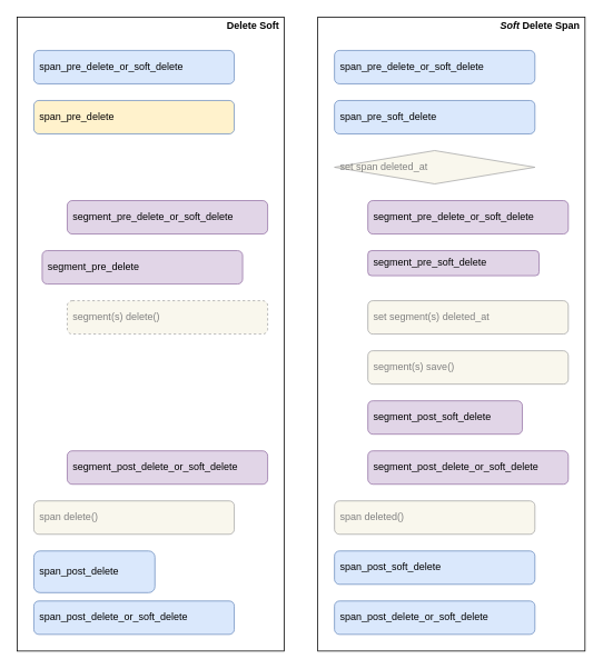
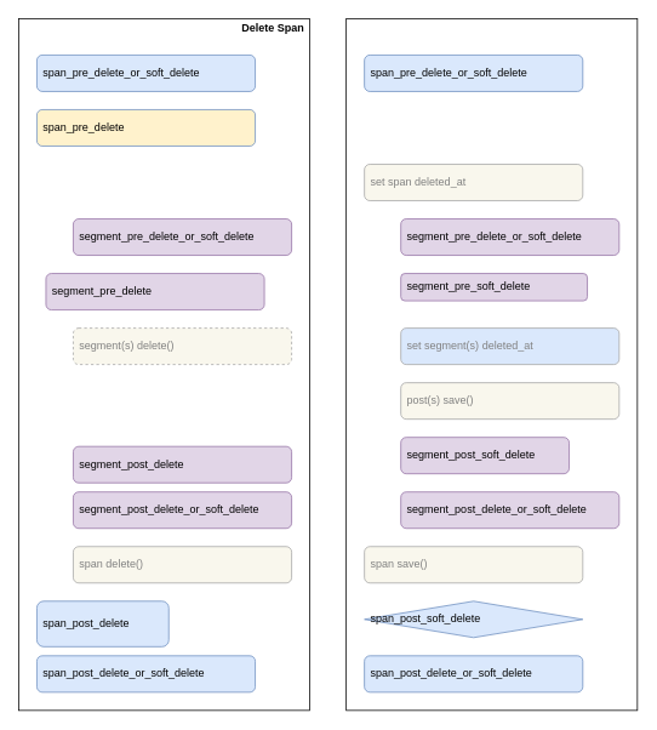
- <mxCell id="4" value="Delete Soft" style="text;html=1;strokeColor=none;fillColor=none;align=right;verticalAlign=middle;whiteSpace=wrap;rounded=0;spacingRight=4;fontStyle=1" vertex="1" parent="1"><mxGeometry x="20" y="20" width="320" height="20" as="geometry" /></mxCell>
+ <mxCell id="4" value="Delete Span" style="text;html=1;strokeColor=none;fillColor=none;align=right;verticalAlign=middle;whiteSpace=wrap;rounded=0;spacingRight=4;fontStyle=1" vertex="1" parent="1"><mxGeometry x="20" y="20" width="320" height="20" as="geometry" /></mxCell>
- <mxCell id="14" value="&lt;i&gt;Soft&lt;/i&gt; Delete Span" style="text;html=1;strokeColor=none;fillColor=none;align=right;verticalAlign=middle;whiteSpace=wrap;rounded=0;spacingRight=4;fontStyle=1" vertex="1" parent="1"><mxGeometry x="380" y="20" width="320" height="20" as="geometry" /></mxCell>
- <mxCell id="15" value="span_pre_soft_delete" style="rounded=1;whiteSpace=wrap;html=1;align=left;spacingLeft=5;fillColor=#dae8fc;strokeColor=#6c8ebf;" vertex="1" parent="1"><mxGeometry x="400" y="120" width="240" height="40" as="geometry" /></mxCell>
- <mxCell id="24" value="set span deleted_at" style="rhombus;whiteSpace=wrap;html=1;align=left;spacingLeft=5;fillColor=#f9f7ed;strokeColor=#A6A6A6;fontColor=#808080;" vertex="1" parent="1"><mxGeometry x="400" y="180" width="240" height="40" as="geometry" /></mxCell>
+ <mxCell id="24" value="set span deleted_at" style="rounded=1;whiteSpace=wrap;html=1;align=left;spacingLeft=5;fillColor=#f9f7ed;strokeColor=#A6A6A6;fontColor=#808080;" vertex="1" parent="1"><mxGeometry x="400" y="180" width="240" height="40" as="geometry" /></mxCell>
- <mxCell id="25" value="set segment(s) deleted_at" style="rounded=1;whiteSpace=wrap;html=1;align=left;spacingLeft=5;fillColor=#f9f7ed;strokeColor=#A6A6A6;fontColor=#808080;" vertex="1" parent="1"><mxGeometry x="440" y="360" width="240" height="40" as="geometry" /></mxCell>
+ <mxCell id="25" value="set segment(s) deleted_at" style="rounded=1;whiteSpace=wrap;html=1;align=left;spacingLeft=5;fillColor=#dae8fc;strokeColor=#A6A6A6;fontColor=#808080;" vertex="1" parent="1"><mxGeometry x="440" y="360" width="240" height="40" as="geometry" /></mxCell>
- <mxCell id="26" value="segment(s) save()" style="rounded=1;whiteSpace=wrap;html=1;align=left;spacingLeft=5;fillColor=#f9f7ed;strokeColor=#A6A6A6;fontColor=#808080;" vertex="1" parent="1"><mxGeometry x="440" y="420" width="240" height="40" as="geometry" /></mxCell>
+ <mxCell id="26" value="post(s) save()" style="rounded=1;whiteSpace=wrap;html=1;align=left;spacingLeft=5;fillColor=#f9f7ed;strokeColor=#A6A6A6;fontColor=#808080;" vertex="1" parent="1"><mxGeometry x="440" y="420" width="240" height="40" as="geometry" /></mxCell>
+ <mxCell id="8" value="segment_post_delete" style="rounded=1;whiteSpace=wrap;html=1;align=left;spacingLeft=5;fillColor=#e1d5e7;strokeColor=#9673a6;" vertex="1" parent="1"><mxGeometry x="80" y="490" width="240" height="40" as="geometry" /></mxCell>
- <mxCell id="22" value="span delete()" style="rounded=1;whiteSpace=wrap;html=1;align=left;spacingLeft=5;fillColor=#f9f7ed;strokeColor=#A6A6A6;fontColor=#808080;" vertex="1" parent="1"><mxGeometry x="40" y="600" width="240" height="40" as="geometry" /></mxCell>
+ <mxCell id="22" value="span delete()" style="rounded=1;whiteSpace=wrap;html=1;align=left;spacingLeft=5;fillColor=#f9f7ed;strokeColor=#A6A6A6;fontColor=#808080;" vertex="1" parent="1"><mxGeometry x="80" y="600" width="240" height="40" as="geometry" /></mxCell>
- <mxCell id="27" value="span deleted()" style="rounded=1;whiteSpace=wrap;html=1;align=left;spacingLeft=5;fillColor=#f9f7ed;strokeColor=#A6A6A6;fontColor=#808080;" vertex="1" parent="1"><mxGeometry x="400" y="600" width="240" height="40" as="geometry" /></mxCell>
+ <mxCell id="27" value="span save()" style="rounded=1;whiteSpace=wrap;html=1;align=left;spacingLeft=5;fillColor=#f9f7ed;strokeColor=#A6A6A6;fontColor=#808080;" vertex="1" parent="1"><mxGeometry x="400" y="600" width="240" height="40" as="geometry" /></mxCell>
- <mxCell id="20" value="span_post_soft_delete" style="rounded=1;whiteSpace=wrap;html=1;align=left;spacingLeft=5;fillColor=#dae8fc;strokeColor=#6c8ebf;" vertex="1" parent="1"><mxGeometry x="400" y="660" width="240" height="40" as="geometry" /></mxCell>
+ <mxCell id="20" value="span_post_soft_delete" style="rhombus;whiteSpace=wrap;html=1;align=left;spacingLeft=5;fillColor=#dae8fc;strokeColor=#6c8ebf;" vertex="1" parent="1"><mxGeometry x="400" y="660" width="240" height="40" as="geometry" /></mxCell>
